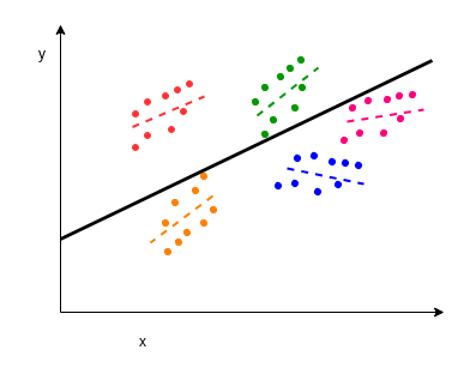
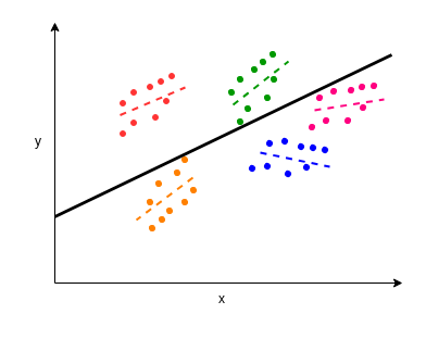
- <mxCell id="56" value="y" style="text;html=1;strokeColor=none;fillColor=none;align=center;verticalAlign=middle;whiteSpace=wrap;rounded=0;" vertex="1" parent="1"><mxGeometry x="20" y="29.5" width="30" height="30" as="geometry" /></mxCell>
+ <mxCell id="56" value="y" style="text;html=1;strokeColor=none;fillColor=none;align=center;verticalAlign=middle;whiteSpace=wrap;rounded=0;" vertex="1" parent="1"><mxGeometry x="20" y="114.5" width="30" height="30" as="geometry" /></mxCell>
- <mxCell id="55" value="x" style="text;html=1;strokeColor=none;fillColor=none;align=center;verticalAlign=middle;whiteSpace=wrap;rounded=0;" vertex="1" parent="1"><mxGeometry x="89" y="270" width="60" height="30" as="geometry" /></mxCell>
+ <mxCell id="55" value="x" style="text;html=1;strokeColor=none;fillColor=none;align=center;verticalAlign=middle;whiteSpace=wrap;rounded=0;" vertex="1" parent="1"><mxGeometry x="174" y="260" width="60" height="30" as="geometry" /></mxCell>
